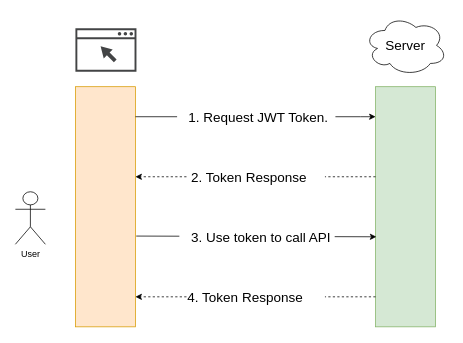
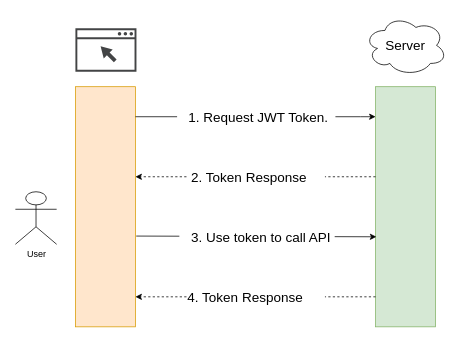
- <mxCell id="3" value="User" style="shape=umlActor;verticalLabelPosition=bottom;verticalAlign=top;html=1;outlineConnect=0;" parent="1" vertex="1"><mxGeometry x="20" y="255" width="40" height="70" as="geometry" /></mxCell>
+ <mxCell id="3" value="User" style="shape=umlActor;verticalLabelPosition=bottom;verticalAlign=top;html=1;outlineConnect=0;" parent="1" vertex="1"><mxGeometry x="20" y="255" width="55" height="70" as="geometry" /></mxCell>
